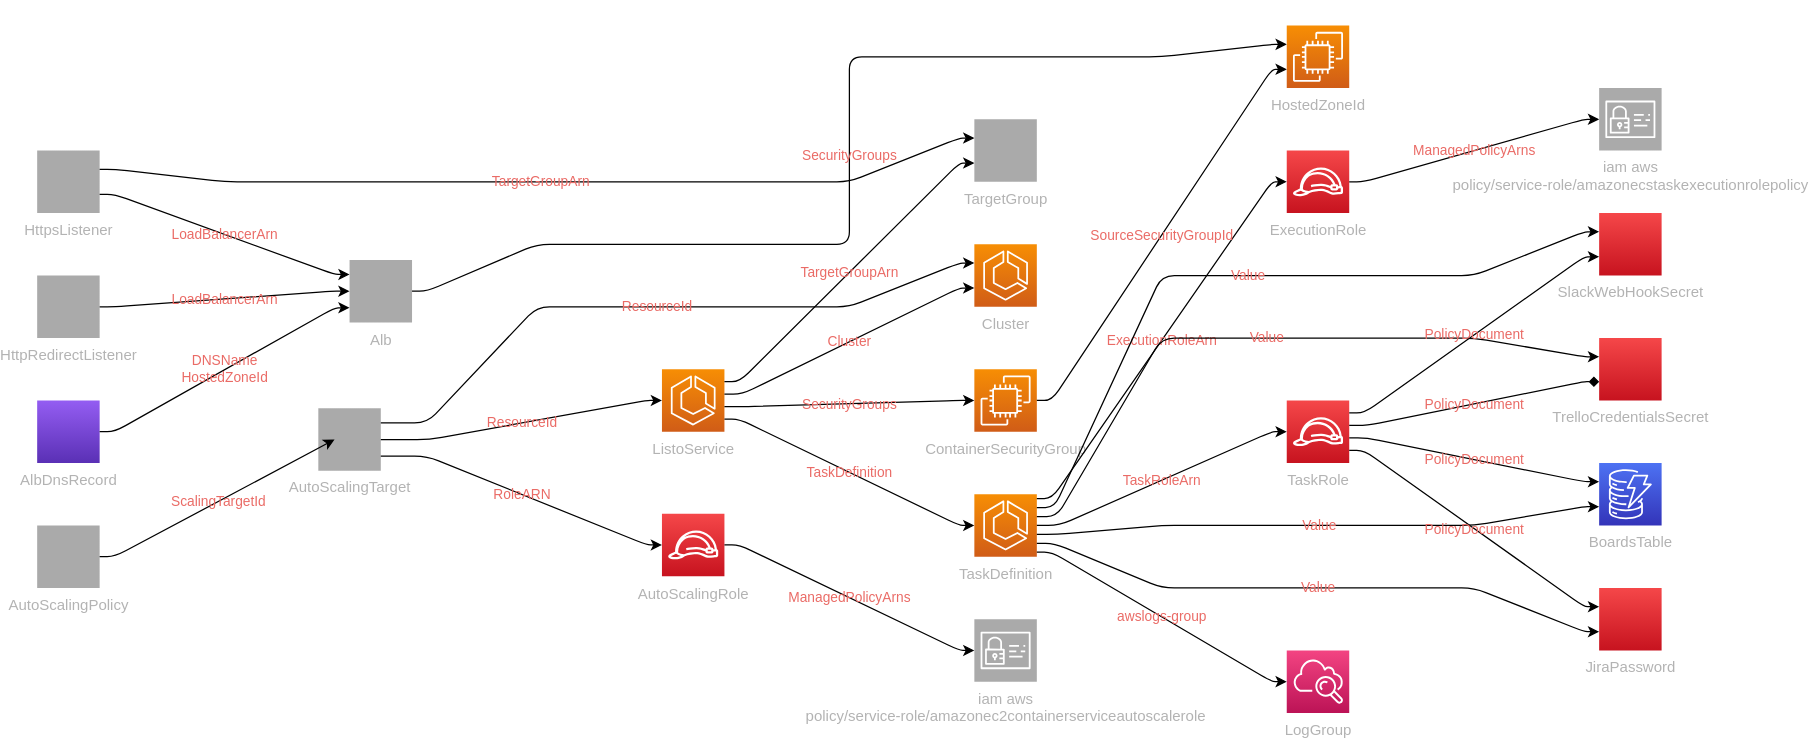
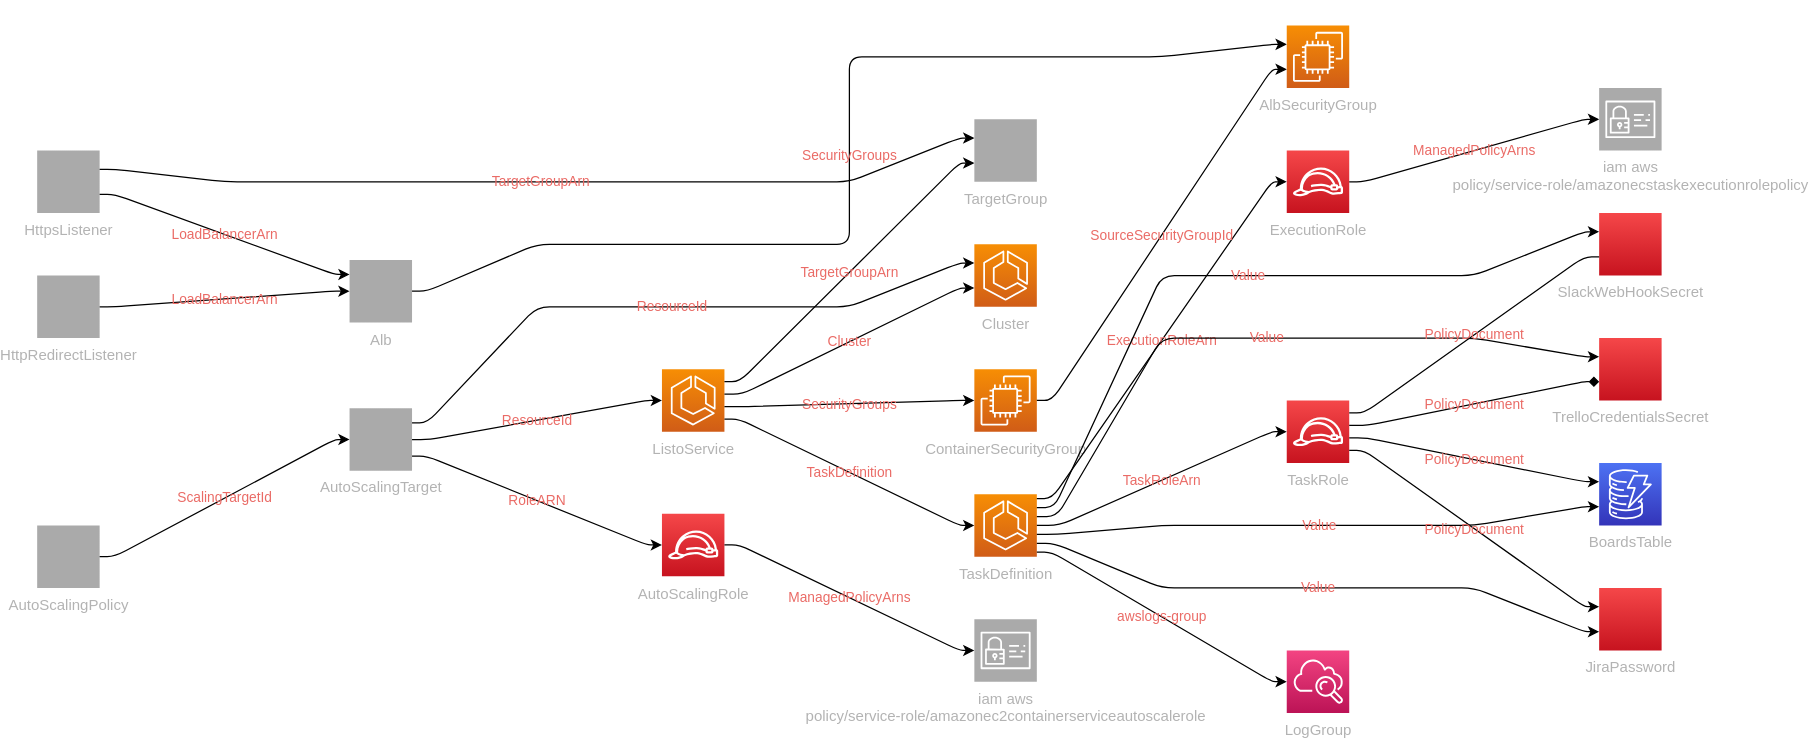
- <mxCell id="2" value="HostedZoneId" style="outlineConnect=0;fontColor=#B3B3B3;gradientColor=#F78E04;gradientDirection=north;fillColor=#D05C17;strokeColor=#ffffff;dashed=0;verticalLabelPosition=bottom;verticalAlign=top;align=center;html=1;fontSize=12;fontStyle=0;aspect=fixed;shape=mxgraph.aws4.resourceIcon;resIcon=mxgraph.aws4.ec2;" parent="1" vertex="1"><mxGeometry x="1020" width="50" height="50" as="geometry" y="20" /></mxCell>
+ <mxCell id="2" value="AlbSecurityGroup" style="outlineConnect=0;fontColor=#B3B3B3;gradientColor=#F78E04;gradientDirection=north;fillColor=#D05C17;strokeColor=#ffffff;dashed=0;verticalLabelPosition=bottom;verticalAlign=top;align=center;html=1;fontSize=12;fontStyle=0;aspect=fixed;shape=mxgraph.aws4.resourceIcon;resIcon=mxgraph.aws4.ec2;" parent="1" vertex="1"><mxGeometry x="1020" width="50" height="50" as="geometry" y="20" /></mxCell>
- <mxCell id="38" value="PolicyDocument" style="edgeStyle=orthogonalEdgeStyle;rounded=1;orthogonalLoop=1;jettySize=auto;html=1;labelBackgroundColor=none;fontColor=#EA6B66;noEdgeStyle=1;orthogonal=1;" parent="1" source="11" target="21" edge="1"><mxGeometry relative="1" as="geometry"><Array as="points"><mxPoint x="1082" y="330" /><mxPoint x="1258" y="205" /></Array></mxGeometry></mxCell>
+ <mxCell id="38" value="PolicyDocument" style="edgeStyle=orthogonalEdgeStyle;rounded=1;orthogonalLoop=1;jettySize=auto;html=1;labelBackgroundColor=none;fontColor=#EA6B66;noEdgeStyle=1;orthogonal=1;endArrow=none;" parent="1" source="11" target="21" edge="1"><mxGeometry relative="1" as="geometry"><Array as="points"><mxPoint x="1082" y="330" /><mxPoint x="1258" y="205" /></Array></mxGeometry></mxCell>
- <mxCell id="28" value="DNSName&#10;HostedZoneId" style="edgeStyle=orthogonalEdgeStyle;rounded=1;orthogonalLoop=1;jettySize=auto;html=1;labelBackgroundColor=none;fontColor=#EA6B66;noEdgeStyle=1;orthogonal=1;" parent="1" source="7" target="3" edge="1"><mxGeometry relative="1" as="geometry"><Array as="points"><mxPoint x="82" y="345" /><mxPoint x="258" y="245.833" /></Array></mxGeometry></mxCell>
- <mxCell id="7" value="AlbDnsRecord" style="outlineConnect=0;fontColor=#B3B3B3;gradientColor=#945DF2;gradientDirection=north;fillColor=#5A30B5;strokeColor=#ffffff;dashed=0;verticalLabelPosition=bottom;verticalAlign=top;align=center;html=1;fontSize=12;fontStyle=0;aspect=fixed;shape=mxgraph.aws4.resourceIcon;resIcon=mxgraph.aws4.route53;" parent="1" vertex="1"><mxGeometry y="320" width="50" height="50" as="geometry" x="20" /></mxCell>
- <mxCell id="16" value="AutoScalingTarget" style="outlineConnect=0;fontColor=#B3B3B3;gradientColor=#aaaaaa;gradientDirection=north;fillColor=#aaaaaa;strokeColor=#ffffff;dashed=0;verticalLabelPosition=bottom;verticalAlign=top;align=center;html=1;fontSize=12;fontStyle=0;aspect=fixed;shape=mxgraph.aws4.resourceIcon;resIcon=mxgraph.aws4.applicationautoscaling;" parent="1" vertex="1"><mxGeometry x="245" y="326.25" width="50" height="50" as="geometry" /></mxCell>
+ <mxCell id="16" value="AutoScalingTarget" style="outlineConnect=0;fontColor=#B3B3B3;gradientColor=#aaaaaa;gradientDirection=north;fillColor=#aaaaaa;strokeColor=#ffffff;dashed=0;verticalLabelPosition=bottom;verticalAlign=top;align=center;html=1;fontSize=12;fontStyle=0;aspect=fixed;shape=mxgraph.aws4.resourceIcon;resIcon=mxgraph.aws4.applicationautoscaling;" parent="1" vertex="1"><mxGeometry x="270" y="326.25" width="50" height="50" as="geometry" /></mxCell>
